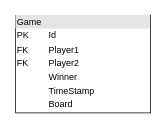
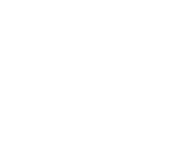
- <mxCell id="2" value="&lt;div style=&quot;box-sizing: border-box ; width: 100% ; background: #e4e4e4 ; padding: 2px&quot;&gt;Game&lt;/div&gt;&lt;table style=&quot;width: 100% ; font-size: 1em&quot; cellpadding=&quot;2&quot; cellspacing=&quot;0&quot;&gt;&lt;tbody&gt;&lt;tr&gt;&lt;td&gt;PK&lt;/td&gt;&lt;td&gt;Id&lt;/td&gt;&lt;/tr&gt;&lt;tr&gt;&lt;td&gt;FK&lt;/td&gt;&lt;td&gt;Player1&lt;/td&gt;&lt;/tr&gt;&lt;tr&gt;&lt;td&gt;FK&lt;/td&gt;&lt;td&gt;Player2&lt;/td&gt;&lt;/tr&gt;&lt;tr&gt;&lt;td&gt;&lt;br&gt;&lt;/td&gt;&lt;td&gt;Winner&lt;/td&gt;&lt;/tr&gt;&lt;tr&gt;&lt;td&gt;&lt;br&gt;&lt;/td&gt;&lt;td&gt;TimeStamp&lt;/td&gt;&lt;/tr&gt;&lt;tr&gt;&lt;td&gt;&lt;br&gt;&lt;/td&gt;&lt;td&gt;Board&lt;/td&gt;&lt;/tr&gt;&lt;/tbody&gt;&lt;/table&gt;" style="verticalAlign=top;align=left;overflow=fill;html=1;" vertex="1" parent="1"><mxGeometry x="20" y="20" width="180" height="130" as="geometry" /></mxCell>
